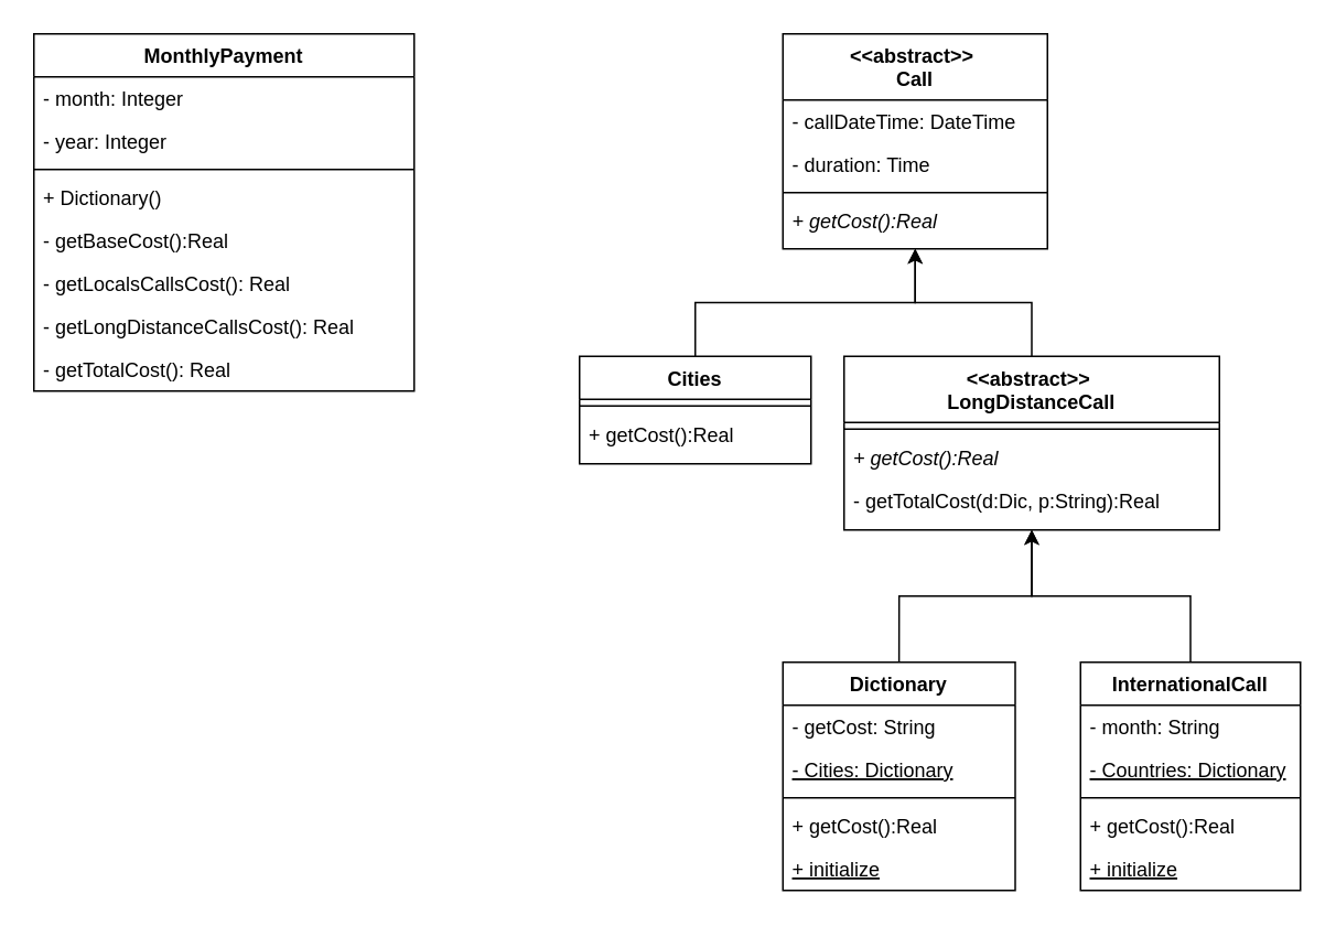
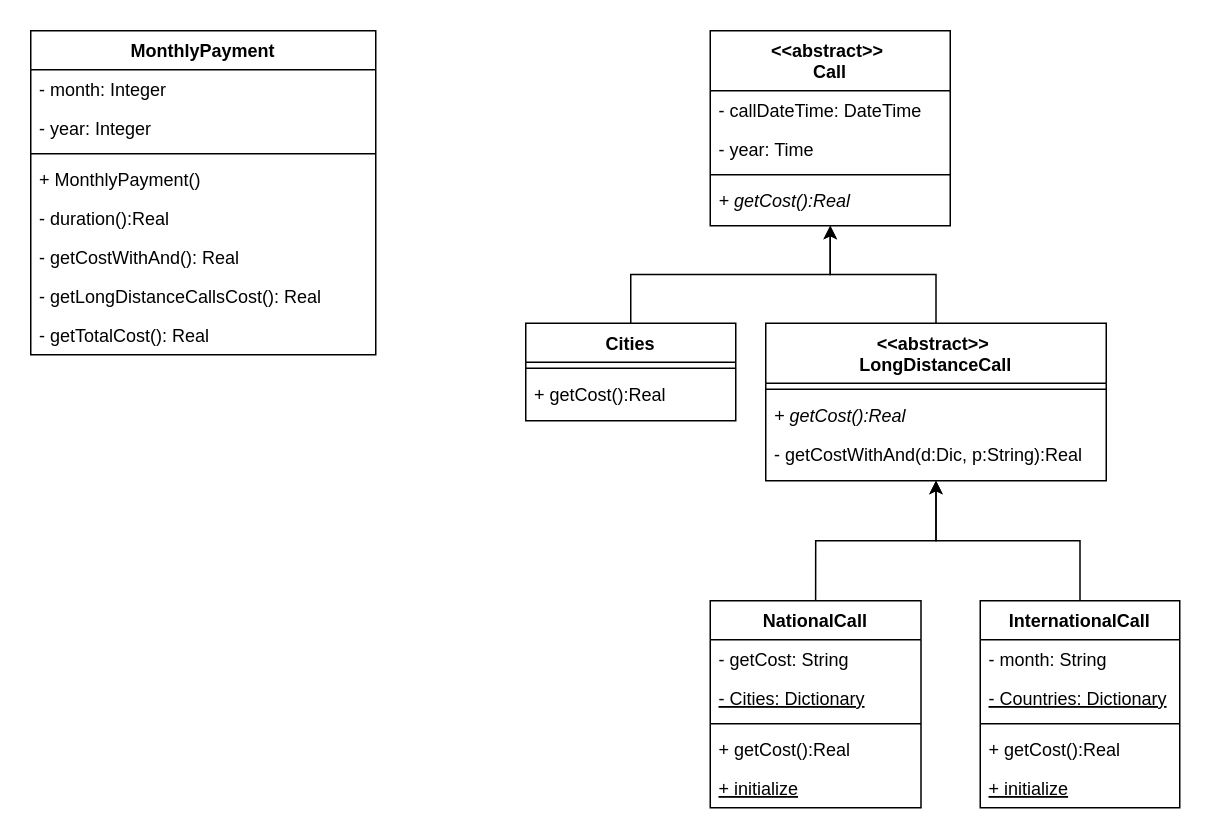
- <mxCell id="31" value="- duration: Time" style="text;align=left;verticalAlign=top;spacingLeft=4;spacingRight=4;overflow=hidden;rotatable=0;points=[[0,0.5],[1,0.5]];portConstraint=eastwest;" parent="29" vertex="1"><mxGeometry y="66" width="160" height="26" as="geometry" /></mxCell>
+ <mxCell id="31" value="- year: Time" style="text;align=left;verticalAlign=top;spacingLeft=4;spacingRight=4;overflow=hidden;rotatable=0;points=[[0,0.5],[1,0.5]];portConstraint=eastwest;" parent="29" vertex="1"><mxGeometry y="66" width="160" height="26" as="geometry" /></mxCell>
- <mxCell id="6" value="+ Dictionary()" style="text;align=left;verticalAlign=top;spacingLeft=4;spacingRight=4;overflow=hidden;rotatable=0;points=[[0,0.5],[1,0.5]];portConstraint=eastwest;fontStyle=0" parent="2" vertex="1"><mxGeometry y="86" width="230" height="26" as="geometry" /></mxCell>
+ <mxCell id="6" value="+ MonthlyPayment()" style="text;align=left;verticalAlign=top;spacingLeft=4;spacingRight=4;overflow=hidden;rotatable=0;points=[[0,0.5],[1,0.5]];portConstraint=eastwest;fontStyle=0" parent="2" vertex="1"><mxGeometry y="86" width="230" height="26" as="geometry" /></mxCell>
- <mxCell id="7" value="- getBaseCost():Real" style="text;align=left;verticalAlign=top;spacingLeft=4;spacingRight=4;overflow=hidden;rotatable=0;points=[[0,0.5],[1,0.5]];portConstraint=eastwest;fontStyle=0" parent="2" vertex="1"><mxGeometry y="112" width="230" height="26" as="geometry" /></mxCell>
+ <mxCell id="7" value="- duration():Real" style="text;align=left;verticalAlign=top;spacingLeft=4;spacingRight=4;overflow=hidden;rotatable=0;points=[[0,0.5],[1,0.5]];portConstraint=eastwest;fontStyle=0" parent="2" vertex="1"><mxGeometry y="112" width="230" height="26" as="geometry" /></mxCell>
- <mxCell id="8" value="- getLocalsCallsCost(): Real" style="text;align=left;verticalAlign=top;spacingLeft=4;spacingRight=4;overflow=hidden;rotatable=0;points=[[0,0.5],[1,0.5]];portConstraint=eastwest;" parent="2" vertex="1"><mxGeometry y="138" width="230" height="26" as="geometry" /></mxCell>
+ <mxCell id="8" value="- getCostWithAnd(): Real" style="text;align=left;verticalAlign=top;spacingLeft=4;spacingRight=4;overflow=hidden;rotatable=0;points=[[0,0.5],[1,0.5]];portConstraint=eastwest;" parent="2" vertex="1"><mxGeometry y="138" width="230" height="26" as="geometry" /></mxCell>
- <mxCell id="38" value="- getTotalCost(d:Dic, p:String):Real" style="text;align=left;verticalAlign=top;spacingLeft=4;spacingRight=4;overflow=hidden;rotatable=0;points=[[0,0.5],[1,0.5]];portConstraint=eastwest;fontStyle=0" parent="35" vertex="1"><mxGeometry y="74" width="227" height="26" as="geometry" /></mxCell>
+ <mxCell id="38" value="- getCostWithAnd(d:Dic, p:String):Real" style="text;align=left;verticalAlign=top;spacingLeft=4;spacingRight=4;overflow=hidden;rotatable=0;points=[[0,0.5],[1,0.5]];portConstraint=eastwest;fontStyle=0" parent="35" vertex="1"><mxGeometry y="74" width="227" height="26" as="geometry" /></mxCell>
- <mxCell id="16" value="Dictionary" style="swimlane;fontStyle=1;align=center;verticalAlign=top;childLayout=stackLayout;horizontal=1;startSize=26;horizontalStack=0;resizeParent=1;resizeLast=0;collapsible=1;marginBottom=0;rounded=0;shadow=0;strokeWidth=1;" parent="1" vertex="1"><mxGeometry x="473" y="400" width="140.5" height="138" as="geometry"><mxRectangle x="130" y="380" width="160" height="26" as="alternateBounds" /></mxGeometry></mxCell>
+ <mxCell id="16" value="NationalCall" style="swimlane;fontStyle=1;align=center;verticalAlign=top;childLayout=stackLayout;horizontal=1;startSize=26;horizontalStack=0;resizeParent=1;resizeLast=0;collapsible=1;marginBottom=0;rounded=0;shadow=0;strokeWidth=1;" parent="1" vertex="1"><mxGeometry x="473" y="400" width="140.5" height="138" as="geometry"><mxRectangle x="130" y="380" width="160" height="26" as="alternateBounds" /></mxGeometry></mxCell>
